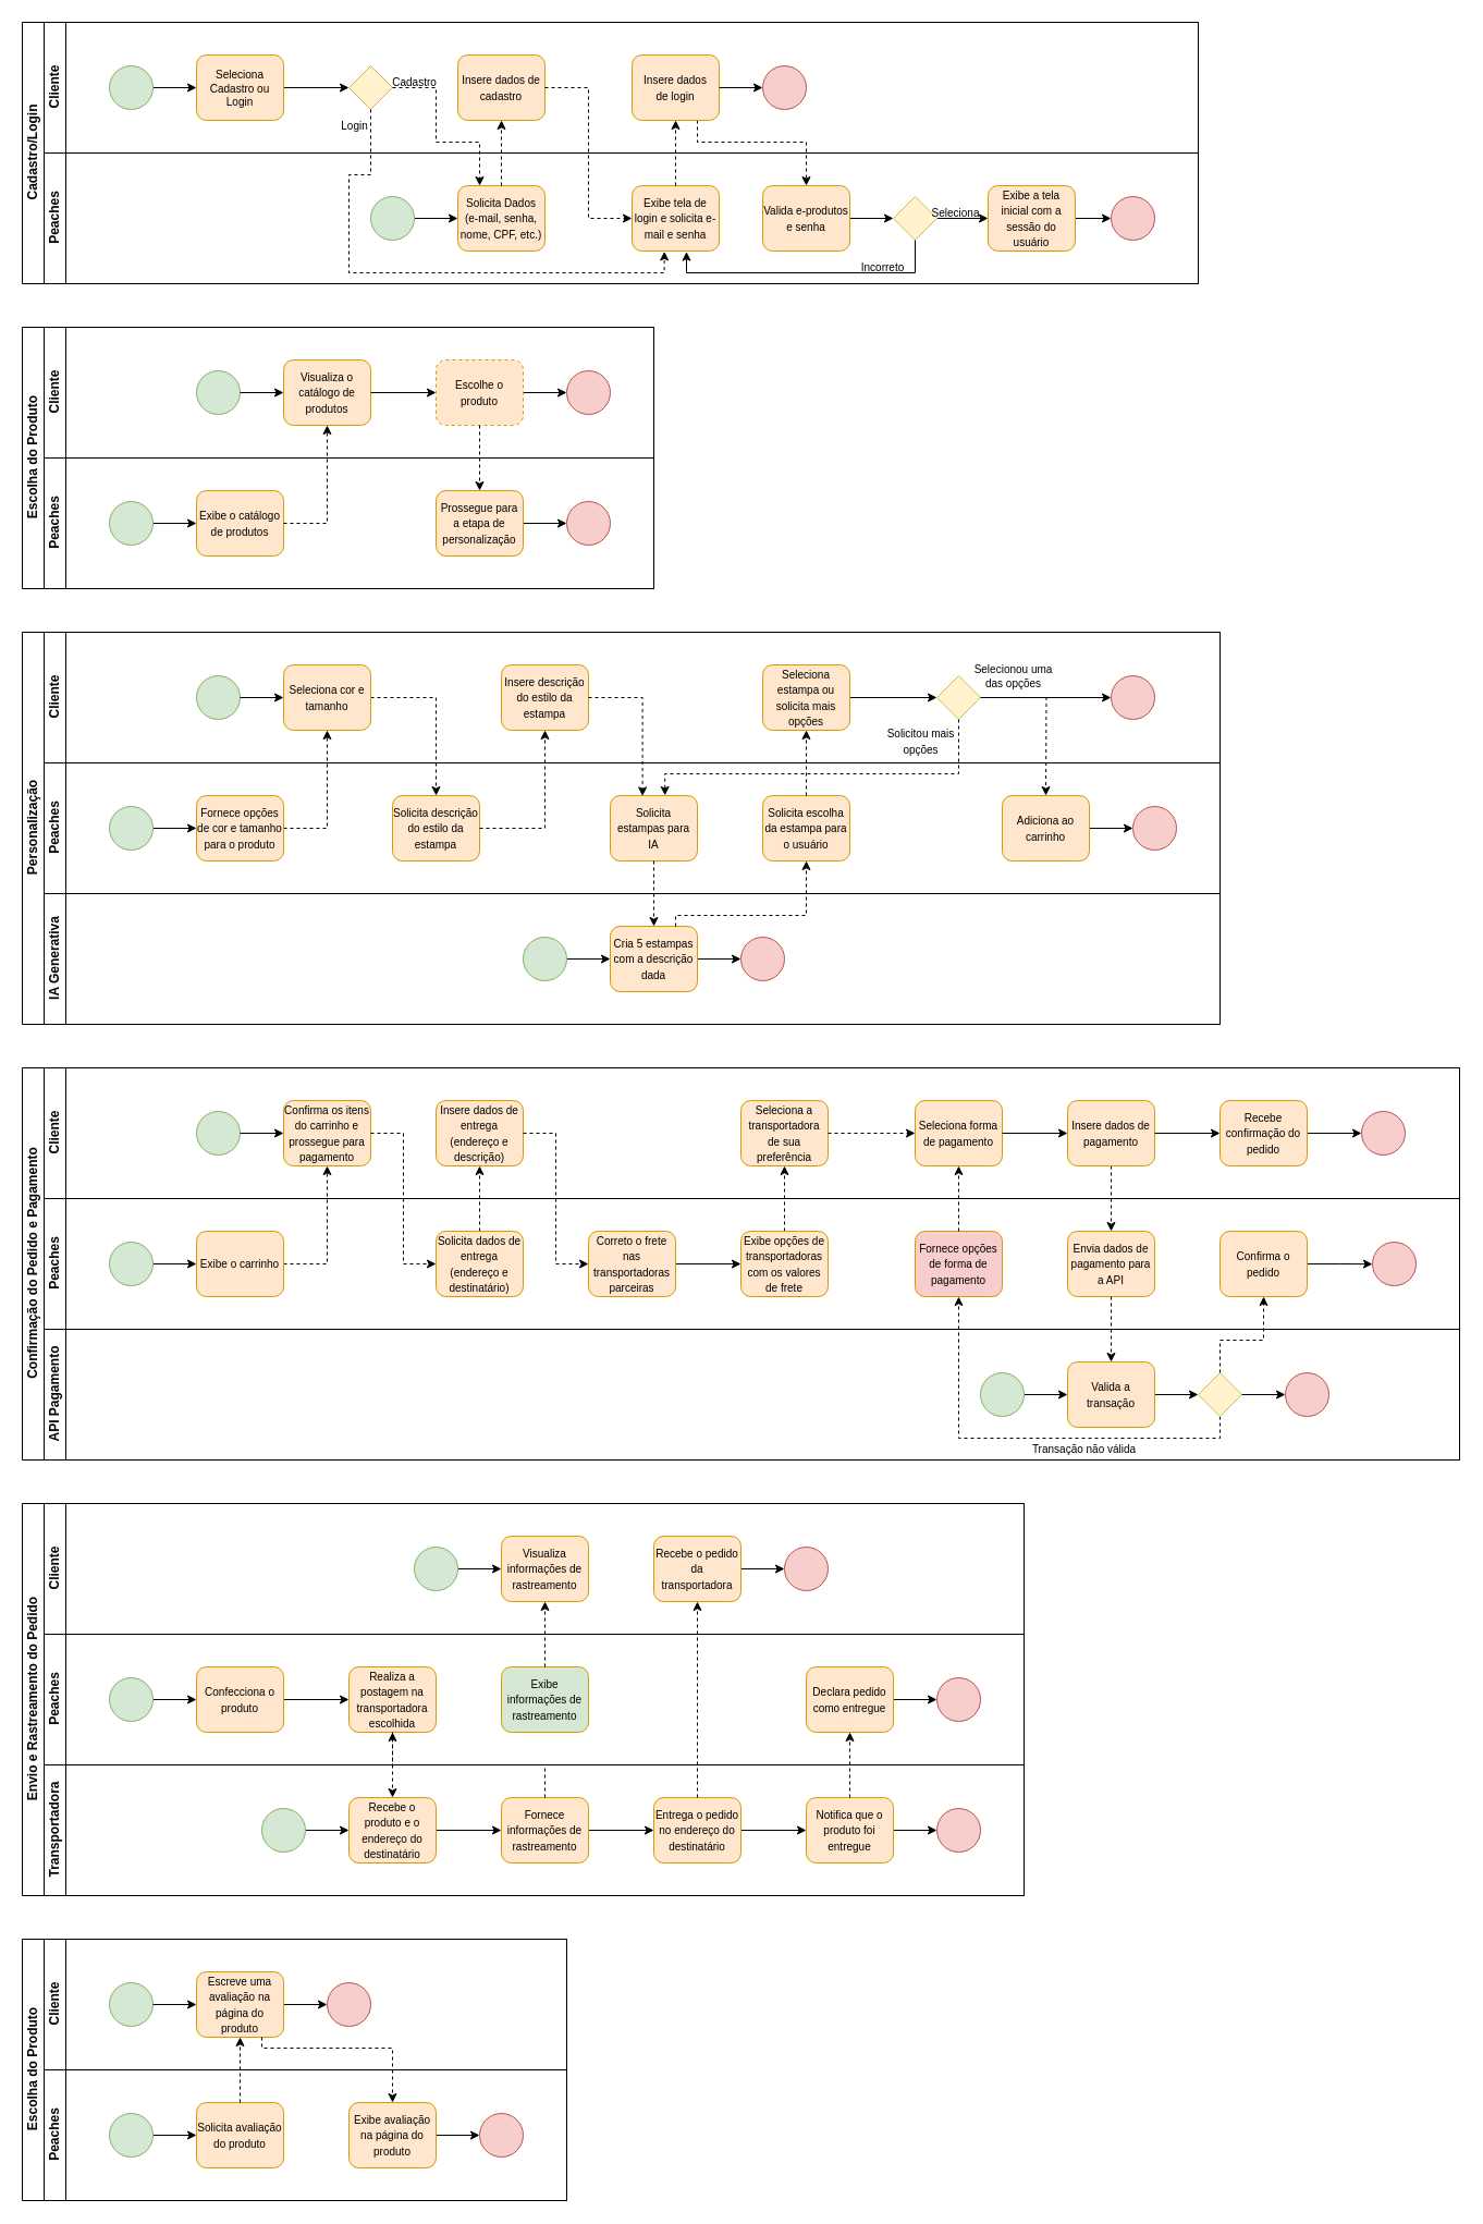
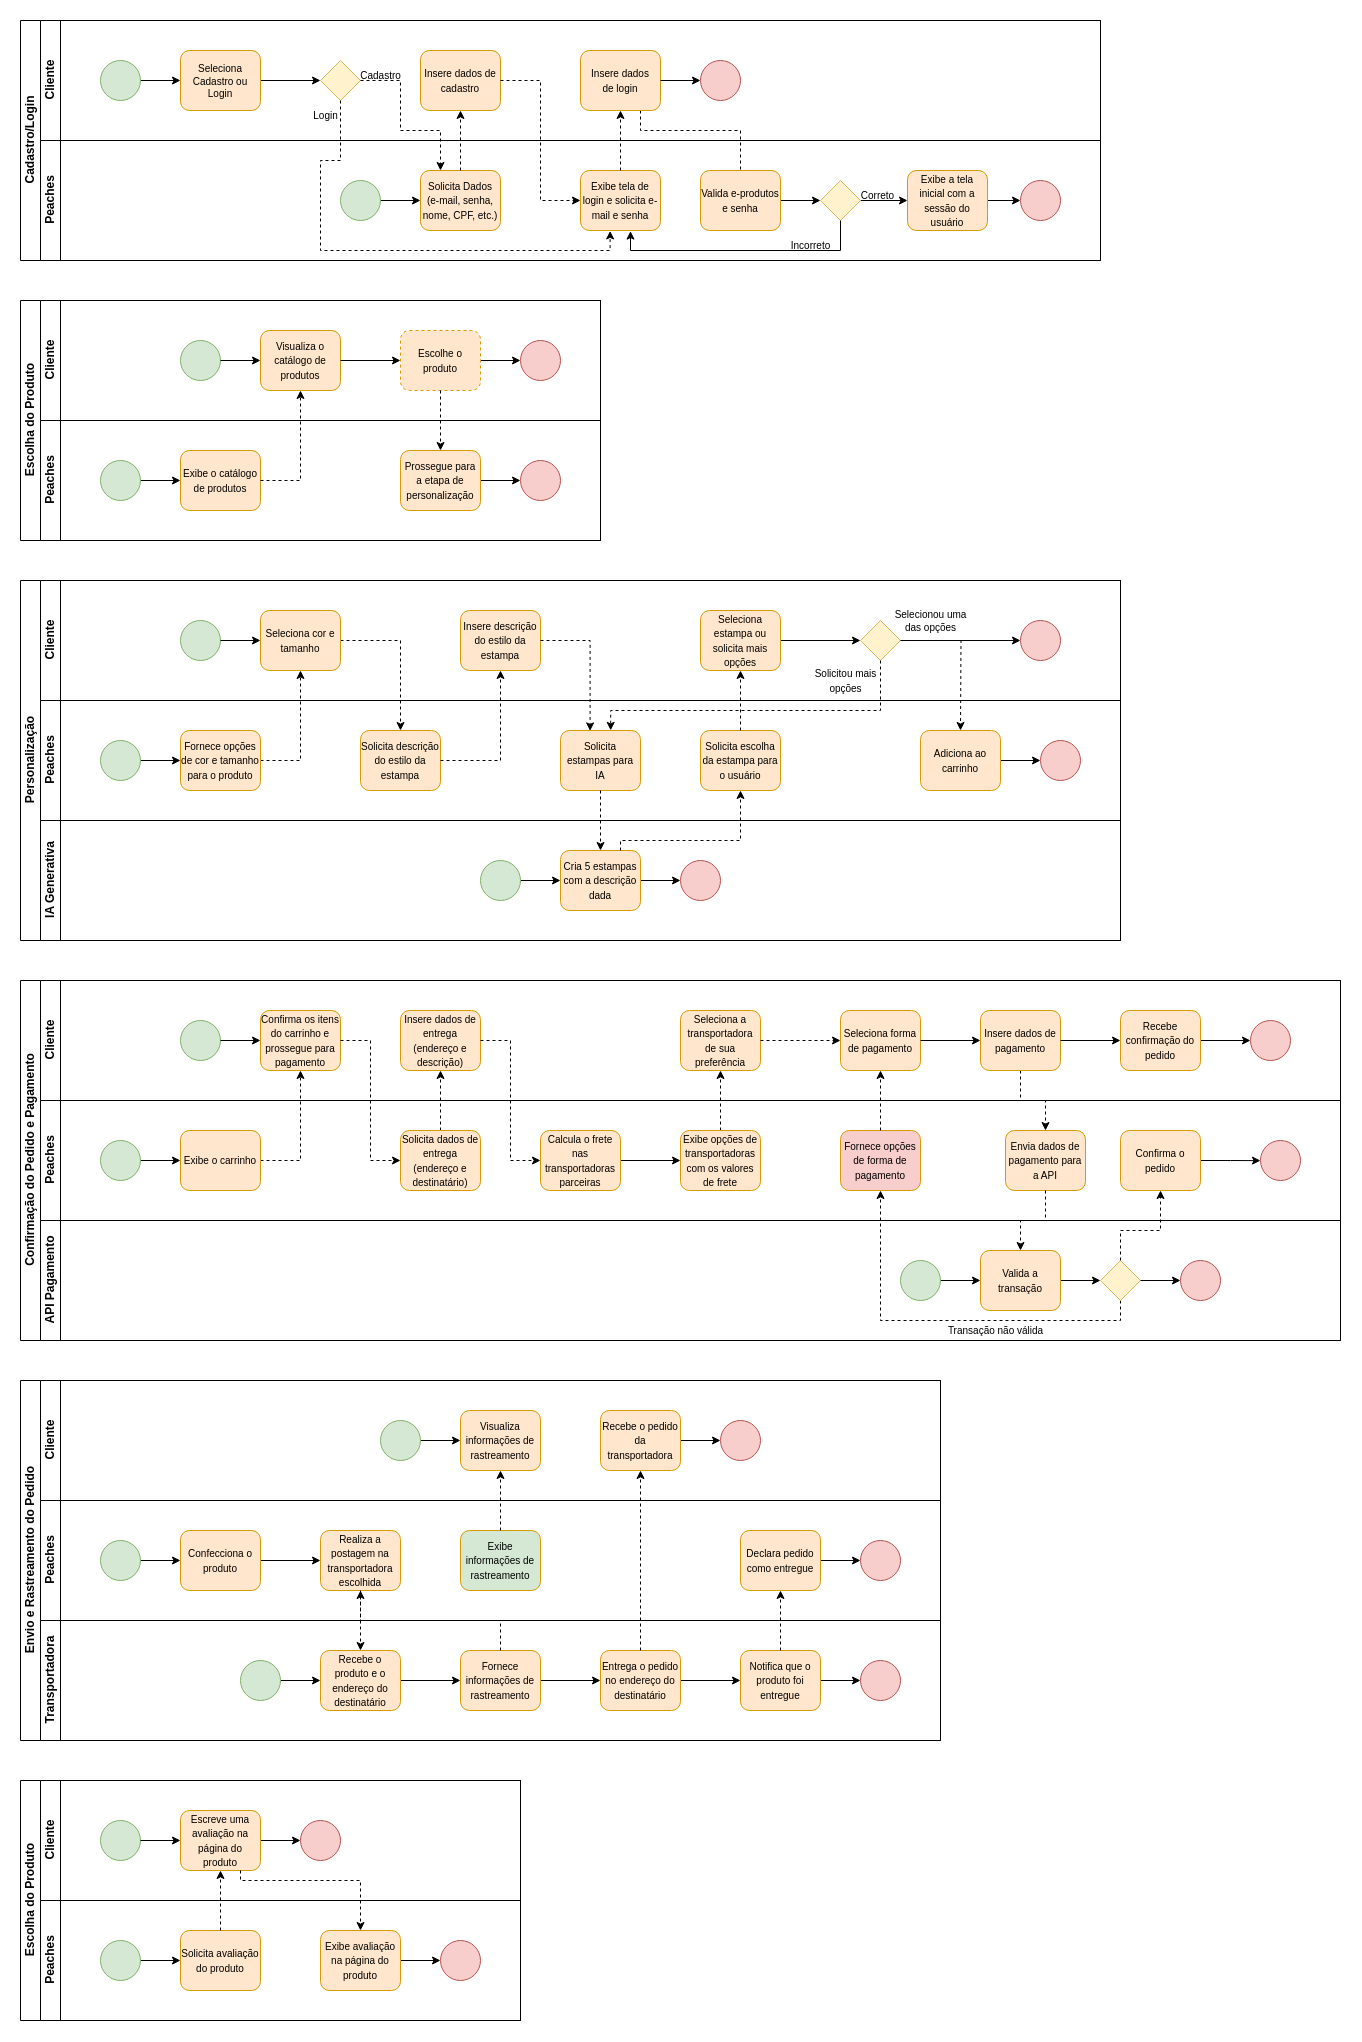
- <mxCell id="18" style="edgeStyle=orthogonalEdgeStyle;rounded=0;orthogonalLoop=1;jettySize=auto;html=1;exitX=0.75;exitY=1;exitDx=0;exitDy=0;entryX=0.5;entryY=0;entryDx=0;entryDy=0;dashed=1;" edge="1" parent="13" source="19" target="22"><mxGeometry relative="1" as="geometry"><Array as="points"><mxPoint x="600" y="-10" /><mxPoint x="700" y="-10" /></Array></mxGeometry></mxCell>
+ <mxCell id="18" style="edgeStyle=orthogonalEdgeStyle;rounded=0;orthogonalLoop=1;jettySize=auto;html=1;exitX=0.75;exitY=1;exitDx=0;exitDy=0;entryX=0.5;entryY=0;entryDx=0;entryDy=0;dashed=1;endArrow=none;" edge="1" parent="13" source="19" target="22"><mxGeometry relative="1" as="geometry"><Array as="points"><mxPoint x="600" y="-10" /><mxPoint x="700" y="-10" /></Array></mxGeometry></mxCell>
- <mxCell id="28" value="&lt;font style=&quot;font-size: 10px;&quot;&gt;Seleciona&lt;/font&gt;" style="text;html=1;align=center;verticalAlign=middle;resizable=0;points=[];autosize=1;strokeColor=none;fillColor=none;" parent="13" vertex="1"><mxGeometry x="807" y="40" width="60" height="30" as="geometry" /></mxCell>
+ <mxCell id="28" value="&lt;font style=&quot;font-size: 10px;&quot;&gt;Correto&lt;/font&gt;" style="text;html=1;align=center;verticalAlign=middle;resizable=0;points=[];autosize=1;strokeColor=none;fillColor=none;" parent="13" vertex="1"><mxGeometry x="807" y="40" width="60" height="30" as="geometry" /></mxCell>
- <mxCell id="121" value="&lt;span style=&quot;font-size: 10px;&quot;&gt;Correto o frete&lt;/span&gt;&lt;div&gt;&lt;span style=&quot;font-size: 10px;&quot;&gt;nas transportadoras parceiras&lt;/span&gt;&lt;/div&gt;" style="rounded=1;whiteSpace=wrap;html=1;fontFamily=Helvetica;fontSize=12;align=center;strokeColor=#d79b00;fillColor=#ffe6cc;" vertex="1" parent="113"><mxGeometry x="500" y="30" width="80" height="60" as="geometry" /></mxCell>
+ <mxCell id="121" value="&lt;span style=&quot;font-size: 10px;&quot;&gt;Calcula o frete&lt;/span&gt;&lt;div&gt;&lt;span style=&quot;font-size: 10px;&quot;&gt;nas transportadoras parceiras&lt;/span&gt;&lt;/div&gt;" style="rounded=1;whiteSpace=wrap;html=1;fontFamily=Helvetica;fontSize=12;align=center;strokeColor=#d79b00;fillColor=#ffe6cc;" vertex="1" parent="113"><mxGeometry x="500" y="30" width="80" height="60" as="geometry" /></mxCell>
- <mxCell id="124" value="&lt;span style=&quot;font-size: 10px;&quot;&gt;Envia dados de pagamento para a API&lt;/span&gt;" style="rounded=1;whiteSpace=wrap;html=1;fontFamily=Helvetica;fontSize=12;align=center;strokeColor=#d79b00;fillColor=#ffe6cc;" vertex="1" parent="113"><mxGeometry x="940" y="30" width="80" height="60" as="geometry" /></mxCell>
+ <mxCell id="124" value="&lt;span style=&quot;font-size: 10px;&quot;&gt;Envia dados de pagamento para a API&lt;/span&gt;" style="rounded=1;whiteSpace=wrap;html=1;fontFamily=Helvetica;fontSize=12;align=center;strokeColor=#d79b00;fillColor=#ffe6cc;" vertex="1" parent="113"><mxGeometry x="965" y="30" width="80" height="60" as="geometry" /></mxCell>
